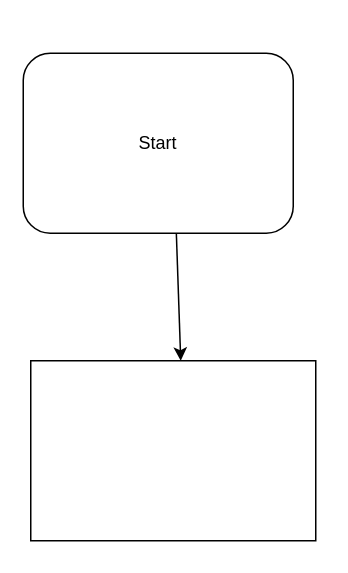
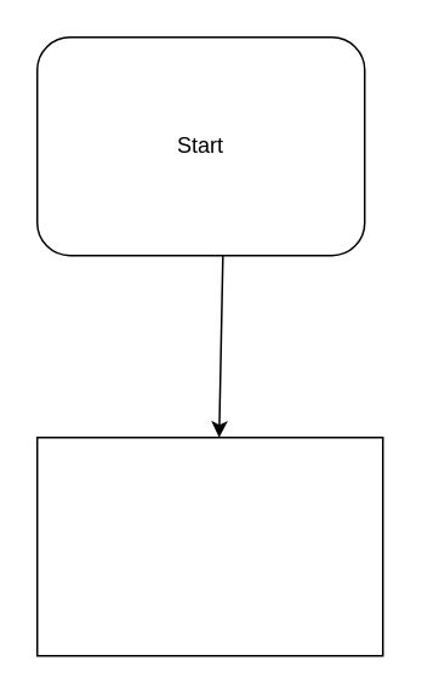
- <mxCell id="2" value="Start" style="rounded=1;whiteSpace=wrap;html=1;" vertex="1" parent="1"><mxGeometry x="15" y="35" width="180" height="120" as="geometry" /></mxCell>
+ <mxCell id="2" value="Start" style="rounded=1;whiteSpace=wrap;html=1;" vertex="1" parent="1"><mxGeometry x="20" y="20" width="180" height="120" as="geometry" /></mxCell>
